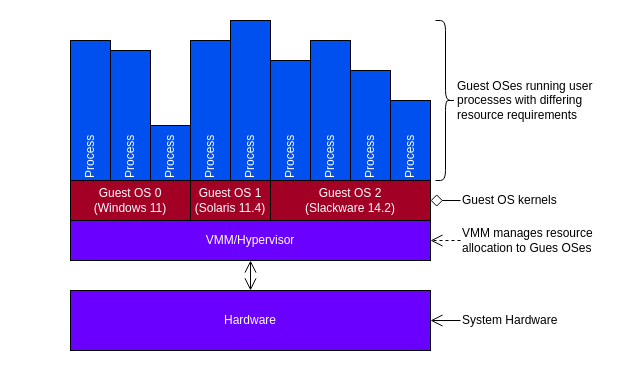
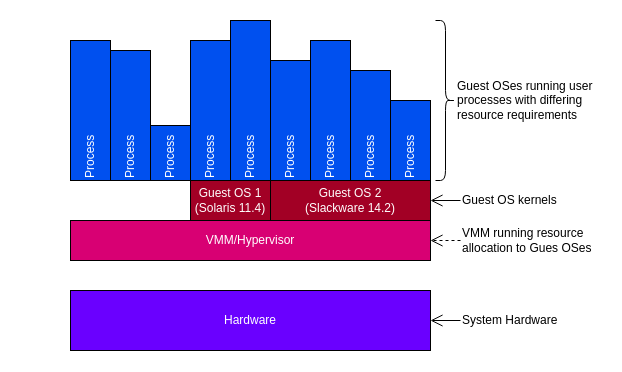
- <mxCell id="5" value="Guest OS 0&lt;br&gt;(Windows 11)" style="rounded=0;whiteSpace=wrap;html=1;fillColor=#a20025;fontColor=#ffffff;strokeColor=#000000;" vertex="1" parent="1"><mxGeometry x="70" y="180" width="120" height="40" as="geometry" /></mxCell>
- <mxCell id="19" style="edgeStyle=orthogonalEdgeStyle;html=1;exitX=0;exitY=0.5;exitDx=0;exitDy=0;entryX=1;entryY=0.5;entryDx=0;entryDy=0;startArrow=none;startFill=0;endArrow=diamond;endFill=0;startSize=10;endSize=10;strokeColor=#000000;" edge="1" parent="1" source="20" target="7"><mxGeometry relative="1" as="geometry" /></mxCell>
+ <mxCell id="19" style="edgeStyle=orthogonalEdgeStyle;html=1;exitX=0;exitY=0.5;exitDx=0;exitDy=0;entryX=1;entryY=0.5;entryDx=0;entryDy=0;startArrow=none;startFill=0;endArrow=open;endFill=0;startSize=10;endSize=10;strokeColor=#000000;" edge="1" parent="1" source="20" target="7"><mxGeometry relative="1" as="geometry" /></mxCell>
- <mxCell id="4" value="VMM/Hypervisor" style="rounded=0;whiteSpace=wrap;html=1;fillColor=#6a00ff;fontColor=#ffffff;strokeColor=#000000;" vertex="1" parent="1"><mxGeometry x="70" y="220" width="360" height="40" as="geometry" /></mxCell>
+ <mxCell id="4" value="VMM/Hypervisor" style="rounded=0;whiteSpace=wrap;html=1;fillColor=#d80073;fontColor=#ffffff;strokeColor=#000000;" vertex="1" parent="1"><mxGeometry x="70" y="220" width="360" height="40" as="geometry" /></mxCell>
- <mxCell id="22" value="VMM manages resource allocation to Gues OSes" style="text;html=1;strokeColor=none;fillColor=none;align=left;verticalAlign=middle;whiteSpace=wrap;rounded=0;" vertex="1" parent="1"><mxGeometry x="460" y="230" width="140" height="20" as="geometry" /></mxCell>
+ <mxCell id="22" value="VMM running resource allocation to Gues OSes" style="text;html=1;strokeColor=none;fillColor=none;align=left;verticalAlign=middle;whiteSpace=wrap;rounded=0;" vertex="1" parent="1"><mxGeometry x="460" y="230" width="140" height="20" as="geometry" /></mxCell>
- <mxCell id="2" style="edgeStyle=orthogonalEdgeStyle;html=1;exitX=0.5;exitY=0;exitDx=0;exitDy=0;entryX=0.5;entryY=1;entryDx=0;entryDy=0;endArrow=open;endFill=0;startArrow=open;startFill=0;endSize=10;startSize=10;strokeColor=#000000;" edge="1" parent="1" source="3" target="4"><mxGeometry relative="1" as="geometry" /></mxCell>
